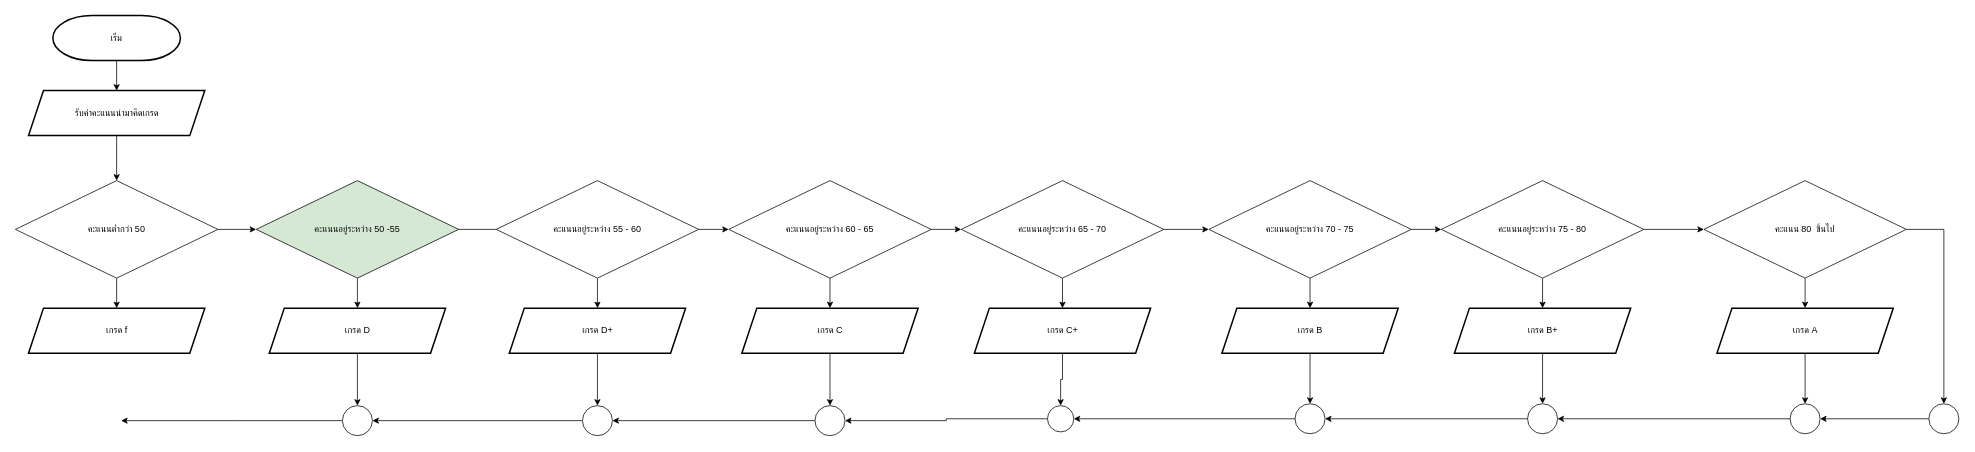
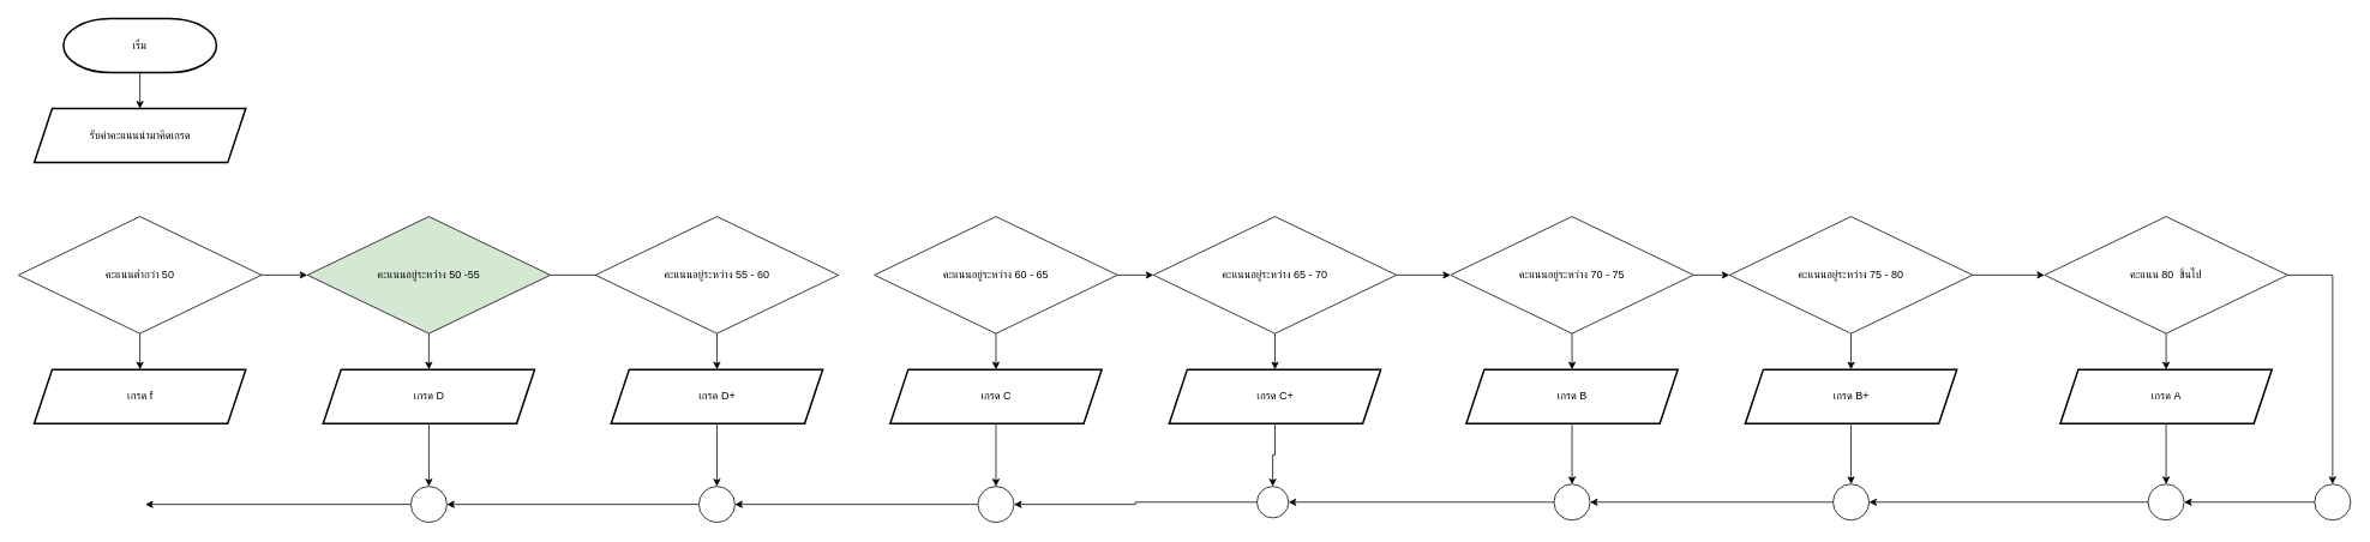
- <mxCell id="4" value="" style="edgeStyle=orthogonalEdgeStyle;rounded=0;orthogonalLoop=1;jettySize=auto;html=1;" edge="1" parent="1" source="5" target="8"><mxGeometry relative="1" as="geometry" /></mxCell>
- <mxCell id="16" value="" style="edgeStyle=orthogonalEdgeStyle;rounded=0;orthogonalLoop=1;jettySize=auto;html=1;" edge="1" parent="1" source="17" target="22"><mxGeometry relative="1" as="geometry" /></mxCell>
